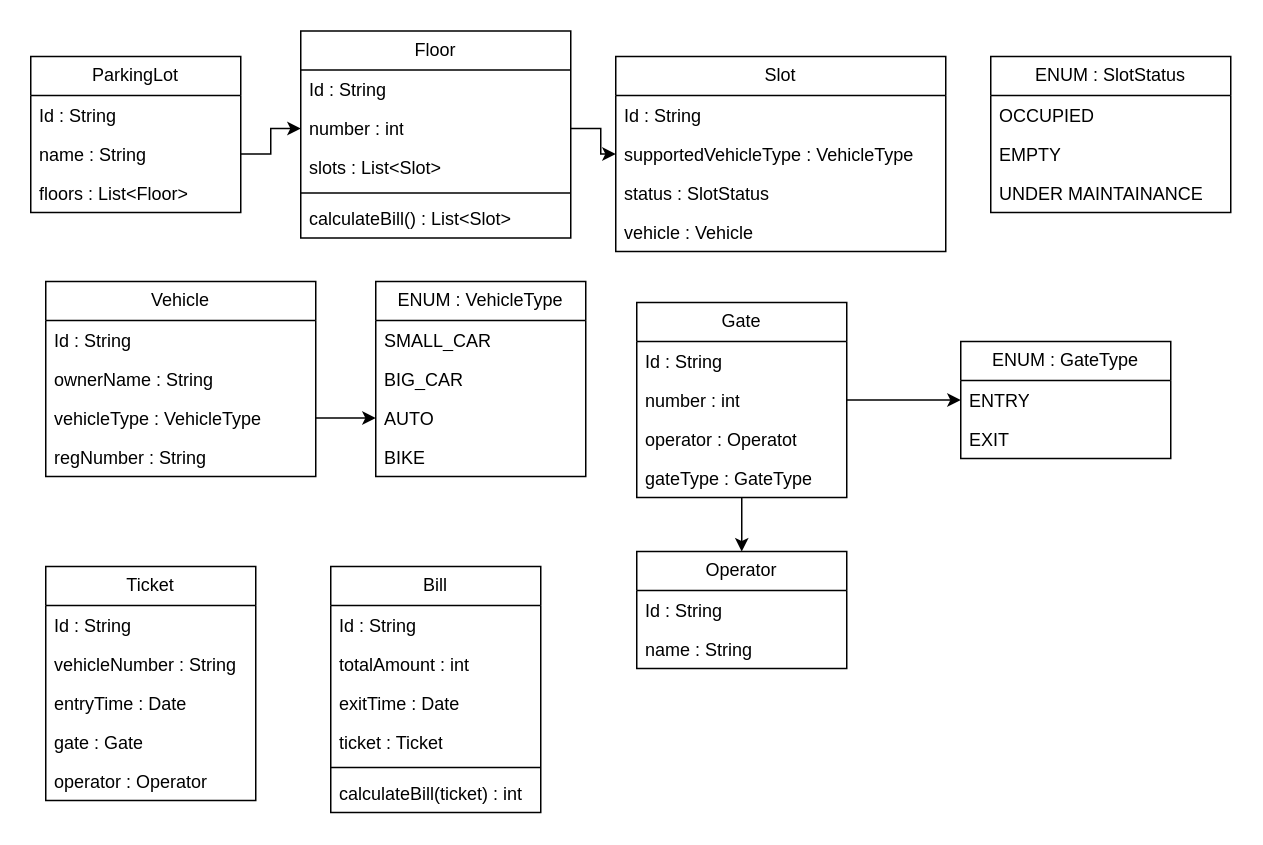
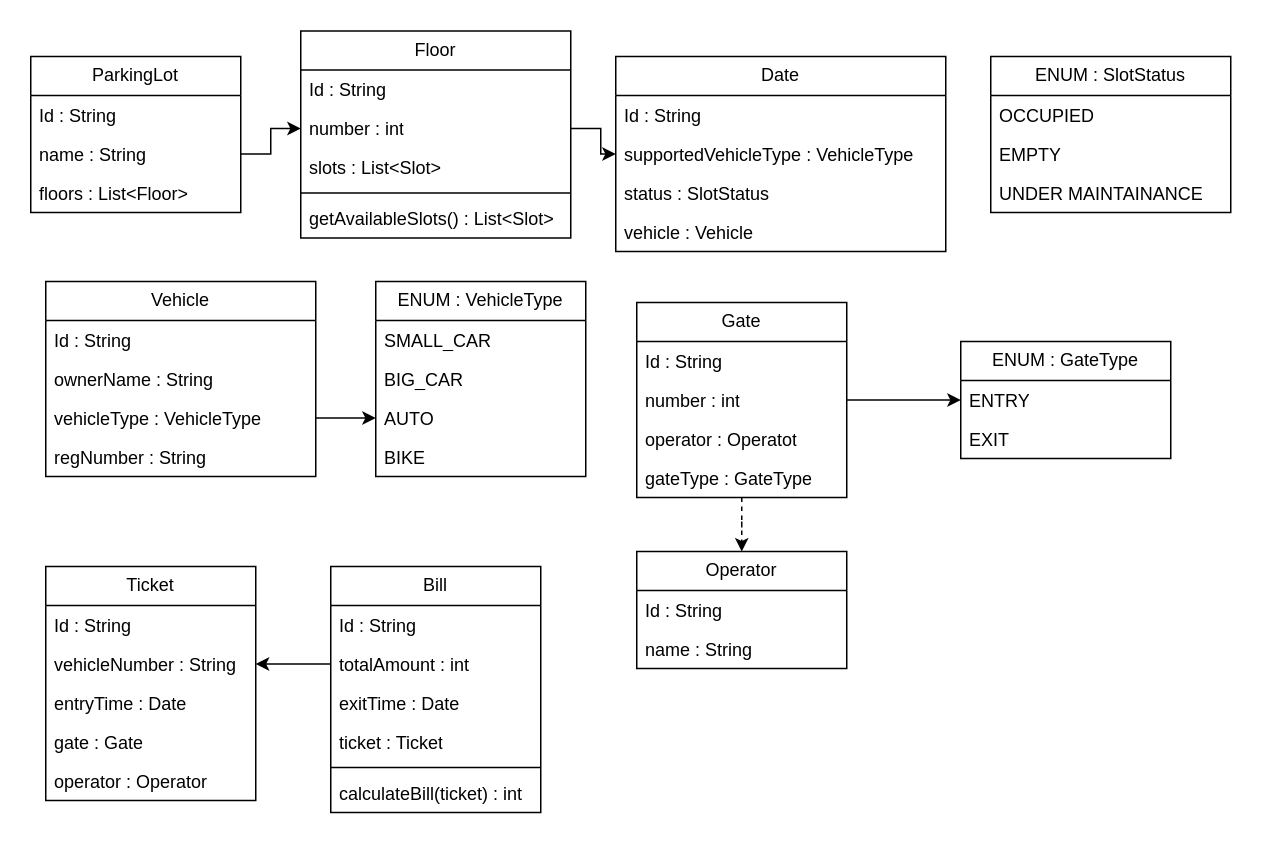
- <mxCell id="12" value="Slot" style="swimlane;fontStyle=0;childLayout=stackLayout;horizontal=1;startSize=26;fillColor=none;horizontalStack=0;resizeParent=1;resizeParentMax=0;resizeLast=0;collapsible=1;marginBottom=0;whiteSpace=wrap;html=1;" vertex="1" parent="1"><mxGeometry x="410" y="37" width="220" height="130" as="geometry" /></mxCell>
+ <mxCell id="12" value="Date" style="swimlane;fontStyle=0;childLayout=stackLayout;horizontal=1;startSize=26;fillColor=none;horizontalStack=0;resizeParent=1;resizeParentMax=0;resizeLast=0;collapsible=1;marginBottom=0;whiteSpace=wrap;html=1;" vertex="1" parent="1"><mxGeometry x="410" y="37" width="220" height="130" as="geometry" /></mxCell>
- <mxCell id="11" value="calculateBill() : List&amp;lt;Slot&amp;gt;" style="text;strokeColor=none;fillColor=none;align=left;verticalAlign=top;spacingLeft=4;spacingRight=4;overflow=hidden;rotatable=0;points=[[0,0.5],[1,0.5]];portConstraint=eastwest;whiteSpace=wrap;html=1;" vertex="1" parent="6"><mxGeometry y="112" width="180" height="26" as="geometry" /></mxCell>
+ <mxCell id="11" value="getAvailableSlots() : List&amp;lt;Slot&amp;gt;" style="text;strokeColor=none;fillColor=none;align=left;verticalAlign=top;spacingLeft=4;spacingRight=4;overflow=hidden;rotatable=0;points=[[0,0.5],[1,0.5]];portConstraint=eastwest;whiteSpace=wrap;html=1;" vertex="1" parent="6"><mxGeometry y="112" width="180" height="26" as="geometry" /></mxCell>
- <mxCell id="22" style="edgeStyle=orthogonalEdgeStyle;rounded=0;orthogonalLoop=1;jettySize=auto;html=1;entryX=0.5;entryY=0;entryDx=0;entryDy=0;" edge="1" parent="1" source="23" target="28"><mxGeometry relative="1" as="geometry" /></mxCell>
+ <mxCell id="22" style="edgeStyle=orthogonalEdgeStyle;rounded=0;orthogonalLoop=1;jettySize=auto;html=1;entryX=0.5;entryY=0;entryDx=0;entryDy=0;dashed=1;" edge="1" parent="1" source="23" target="28"><mxGeometry relative="1" as="geometry" /></mxCell>
+ <mxCell id="60" style="edgeStyle=orthogonalEdgeStyle;rounded=0;orthogonalLoop=1;jettySize=auto;html=1;exitX=0;exitY=0.5;exitDx=0;exitDy=0;" edge="1" parent="1" source="42" target="36"><mxGeometry relative="1" as="geometry" /></mxCell>
